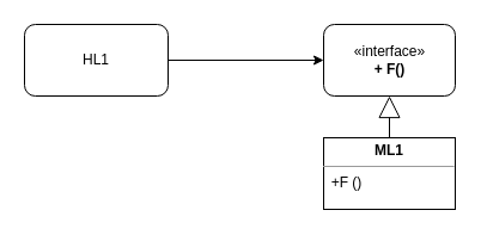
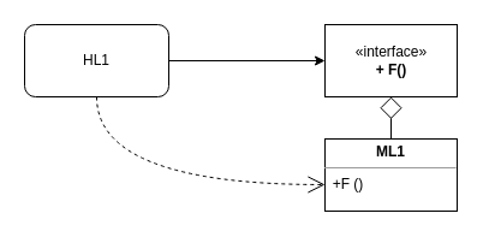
- <mxCell id="4" value="«interface»&lt;br&gt;&lt;b&gt;+ F()&lt;/b&gt;" style="html=1;rounded=1;" parent="1" vertex="1"><mxGeometry x="270" y="20" width="110" height="60" as="geometry" /></mxCell>
+ <mxCell id="4" value="«interface»&lt;br&gt;&lt;b&gt;+ F()&lt;/b&gt;" style="html=1;" parent="1" vertex="1"><mxGeometry x="270" y="20" width="110" height="60" as="geometry" /></mxCell>
- <mxCell id="6" value="&lt;br&gt;" style="endArrow=block;endSize=16;endFill=0;html=1;exitX=0.5;exitY=0;exitDx=0;exitDy=0;entryX=0.5;entryY=1;entryDx=0;entryDy=0;" parent="1" source="5" target="4" edge="1"><mxGeometry width="160" relative="1" as="geometry"><mxPoint x="320" y="220" as="sourcePoint" /><mxPoint x="480" y="220" as="targetPoint" /></mxGeometry></mxCell>
+ <mxCell id="6" value="&lt;br&gt;" style="endArrow=diamond;endSize=16;endFill=0;html=1;exitX=0.5;exitY=0;exitDx=0;exitDy=0;entryX=0.5;entryY=1;entryDx=0;entryDy=0;" parent="1" source="5" target="4" edge="1"><mxGeometry width="160" relative="1" as="geometry"><mxPoint x="320" y="220" as="sourcePoint" /><mxPoint x="480" y="220" as="targetPoint" /></mxGeometry></mxCell>
+ <mxCell id="7" value="&lt;br&gt;" style="endArrow=open;endSize=12;dashed=1;html=1;exitX=0.5;exitY=1;exitDx=0;exitDy=0;entryX=0;entryY=0.633;entryDx=0;entryDy=0;entryPerimeter=0;edgeStyle=orthogonalEdgeStyle;curved=1;" parent="1" source="3" target="5" edge="1"><mxGeometry width="160" relative="1" as="geometry"><mxPoint x="70" y="150" as="sourcePoint" /><mxPoint x="230" y="150" as="targetPoint" /></mxGeometry></mxCell>
